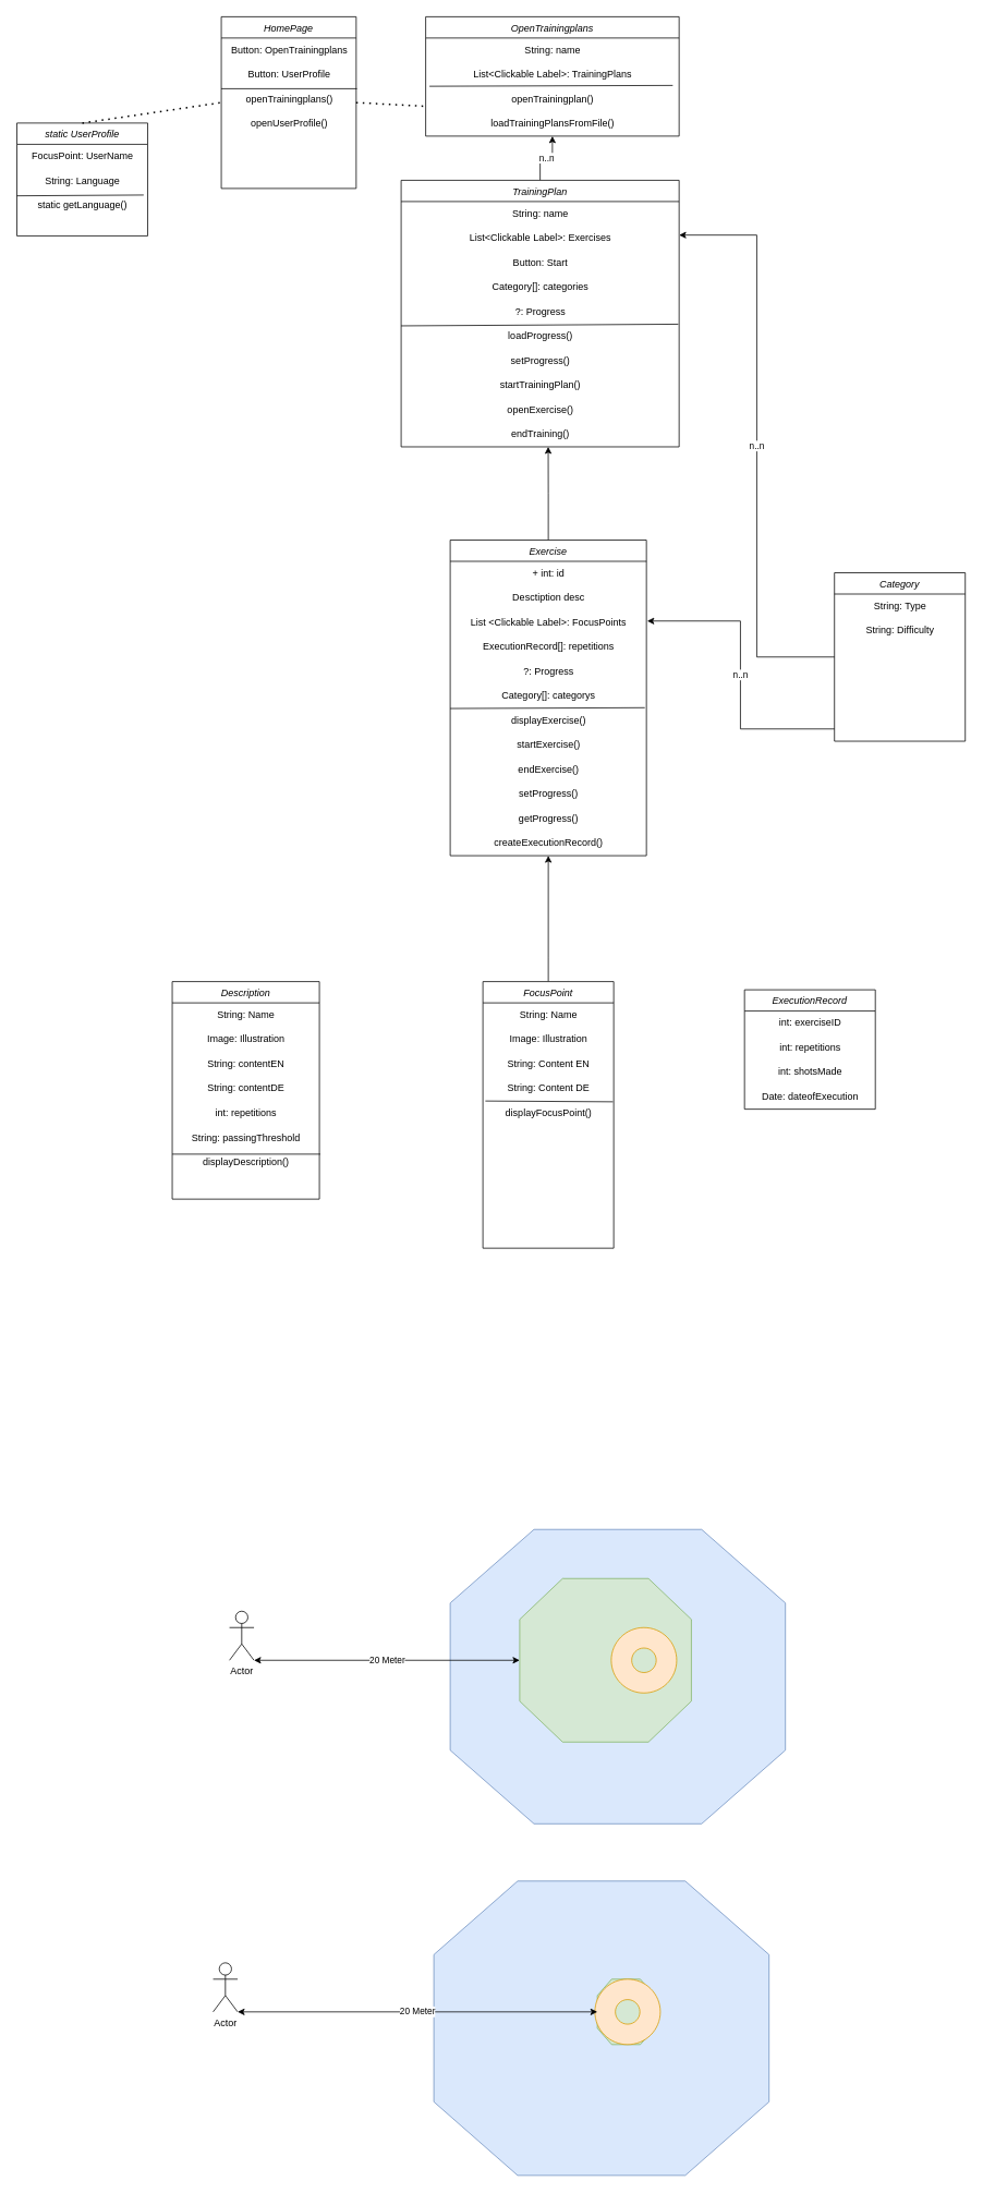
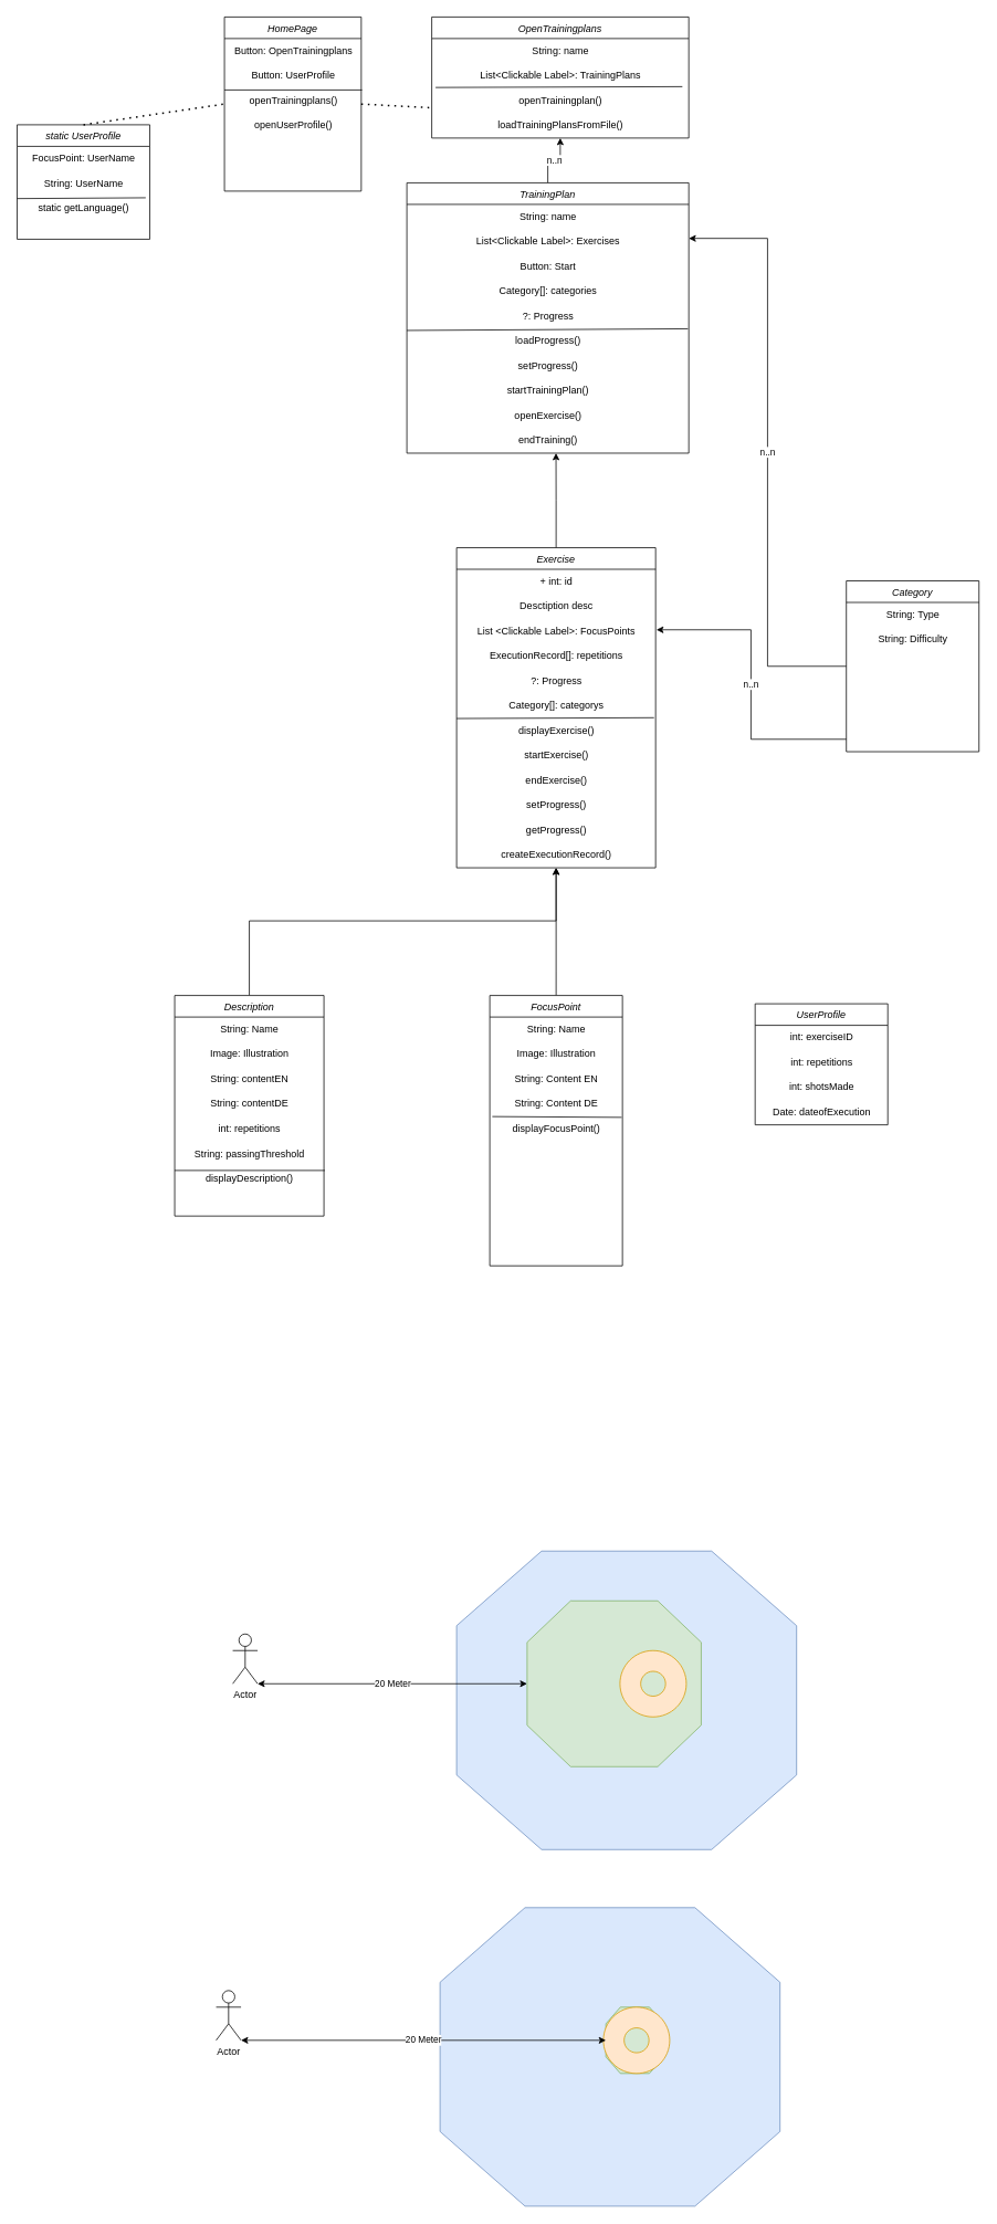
- <mxCell id="45" value="String: Language" style="text;html=1;align=center;verticalAlign=middle;resizable=0;points=[];autosize=1;strokeColor=none;fillColor=none;" vertex="1" parent="43"><mxGeometry y="56" width="160" height="30" as="geometry" /></mxCell>
+ <mxCell id="45" value="String: UserName" style="text;html=1;align=center;verticalAlign=middle;resizable=0;points=[];autosize=1;strokeColor=none;fillColor=none;" vertex="1" parent="43"><mxGeometry y="56" width="160" height="30" as="geometry" /></mxCell>
+ <mxCell id="71" style="edgeStyle=orthogonalEdgeStyle;rounded=0;orthogonalLoop=1;jettySize=auto;html=1;entryX=0.5;entryY=1;entryDx=0;entryDy=0;" edge="1" parent="1" source="72" target="23"><mxGeometry relative="1" as="geometry"><Array as="points"><mxPoint x="300" y="1110" /><mxPoint x="670" y="1110" /></Array></mxGeometry></mxCell>
- <mxCell id="64" value="ExecutionRecord" style="swimlane;fontStyle=2;align=center;verticalAlign=top;childLayout=stackLayout;horizontal=1;startSize=26;horizontalStack=0;resizeParent=1;resizeLast=0;collapsible=1;marginBottom=0;rounded=0;shadow=0;strokeWidth=1;" vertex="1" parent="1"><mxGeometry x="910" y="1210" width="160" height="146" as="geometry"><mxRectangle x="230" y="140" width="160" height="26" as="alternateBounds" /></mxGeometry></mxCell>
+ <mxCell id="64" value="UserProfile" style="swimlane;fontStyle=2;align=center;verticalAlign=top;childLayout=stackLayout;horizontal=1;startSize=26;horizontalStack=0;resizeParent=1;resizeLast=0;collapsible=1;marginBottom=0;rounded=0;shadow=0;strokeWidth=1;" vertex="1" parent="1"><mxGeometry x="910" y="1210" width="160" height="146" as="geometry"><mxRectangle x="230" y="140" width="160" height="26" as="alternateBounds" /></mxGeometry></mxCell>
